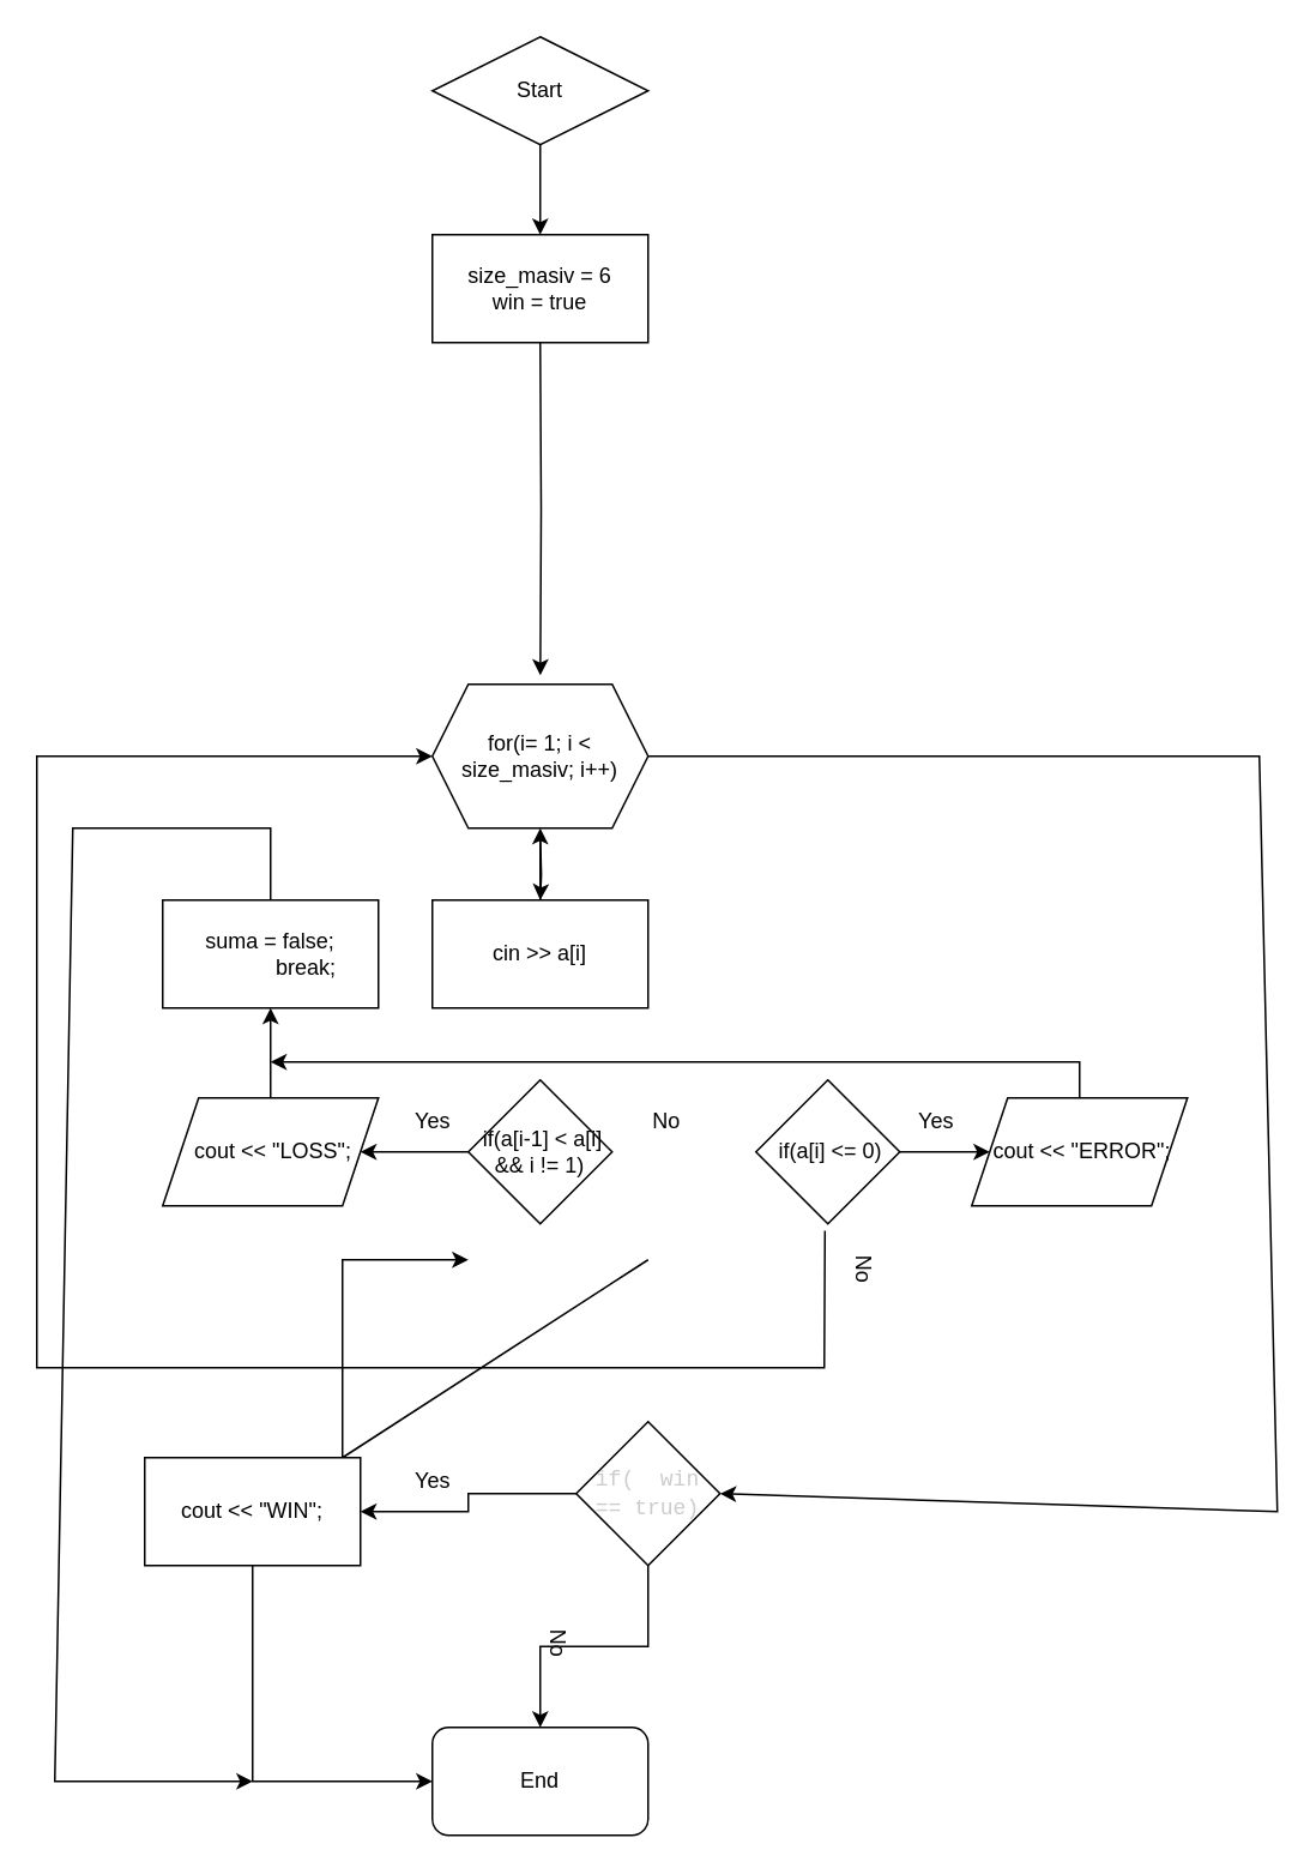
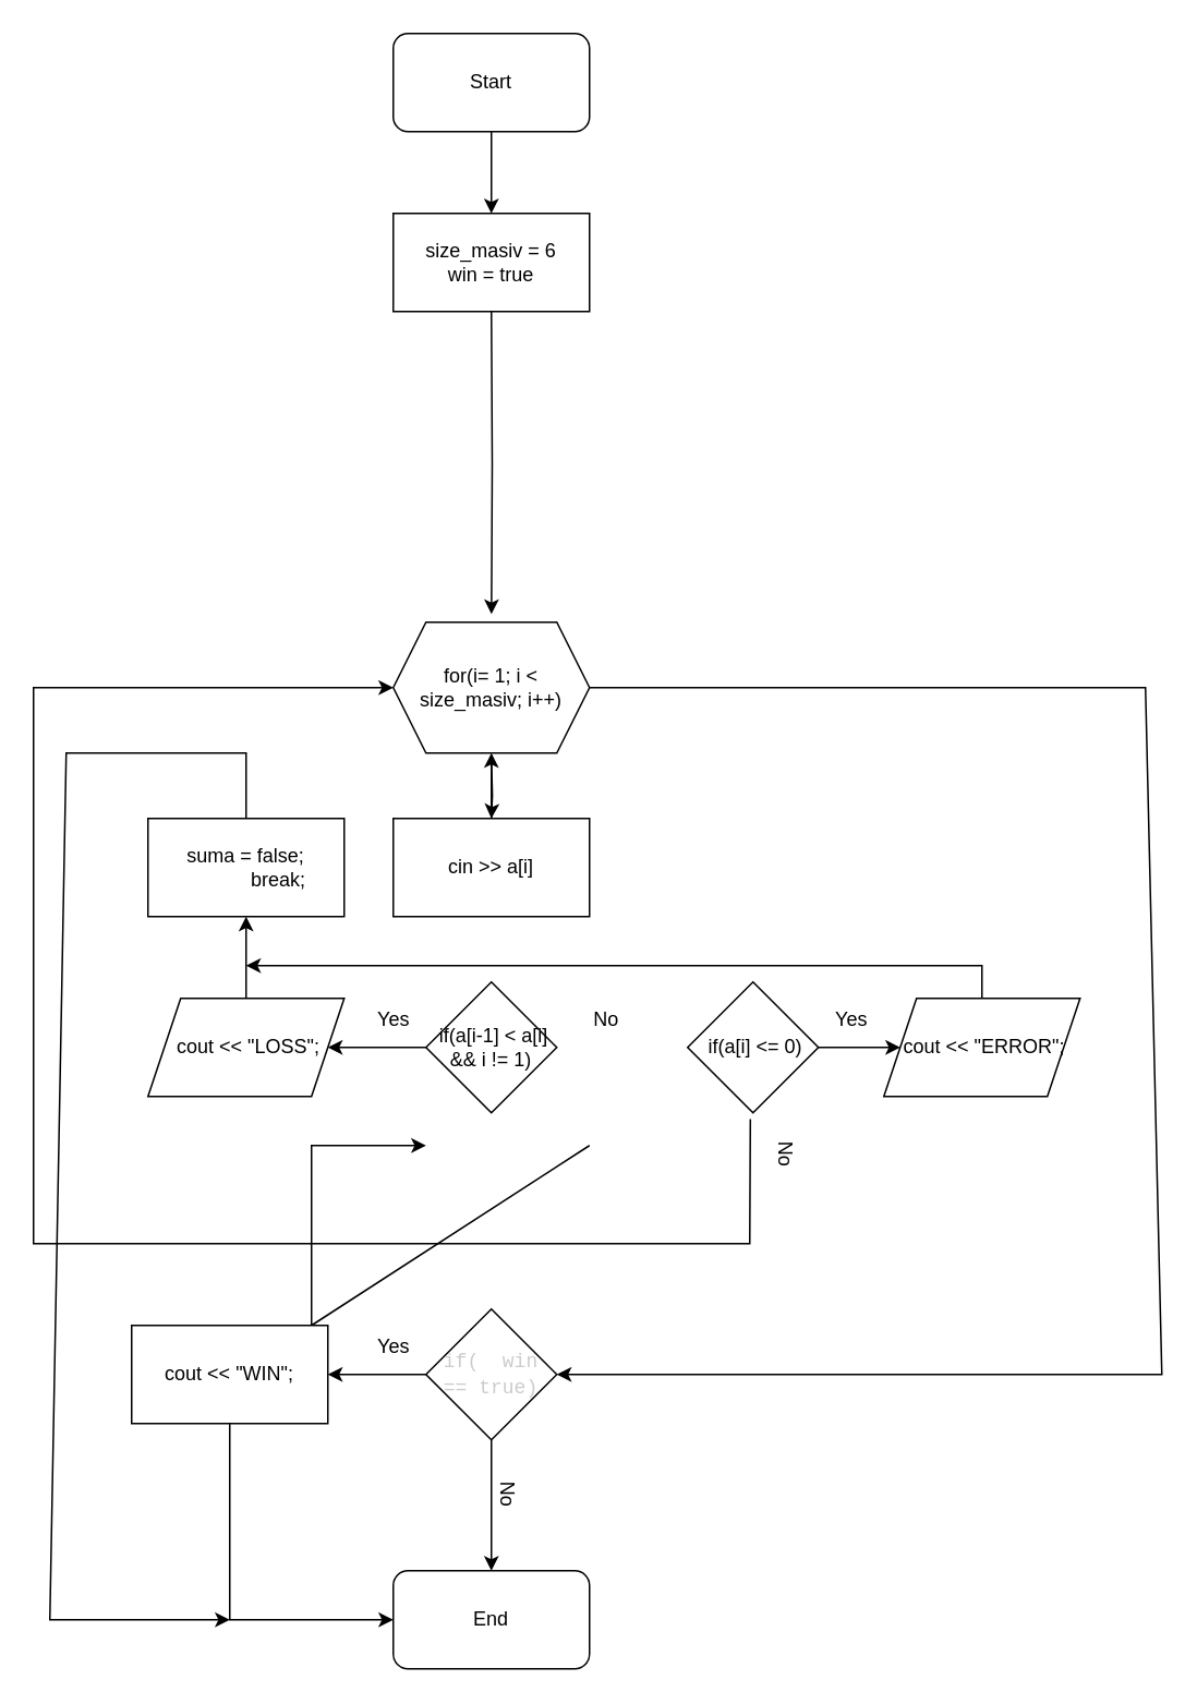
- <mxCell id="3" value="Start" style="rhombus;whiteSpace=wrap;html=1;" parent="1" vertex="1"><mxGeometry x="240" y="20" width="120" height="60" as="geometry" /></mxCell>
+ <mxCell id="3" value="Start" style="rounded=1;whiteSpace=wrap;html=1;" parent="1" vertex="1"><mxGeometry x="240" y="20" width="120" height="60" as="geometry" /></mxCell>
- <mxCell id="26" value="&lt;font face=&quot;Consolas, Courier New, monospace&quot; color=&quot;#cccccc&quot;&gt;if(&amp;nbsp; win == true)&lt;/font&gt;" style="rhombus;whiteSpace=wrap;html=1;" vertex="1" parent="1"><mxGeometry x="320" y="790" width="80" height="80" as="geometry" /></mxCell>
+ <mxCell id="26" value="&lt;font face=&quot;Consolas, Courier New, monospace&quot; color=&quot;#cccccc&quot;&gt;if(&amp;nbsp; win == true)&lt;/font&gt;" style="rhombus;whiteSpace=wrap;html=1;" vertex="1" parent="1"><mxGeometry x="260" y="800" width="80" height="80" as="geometry" /></mxCell>
